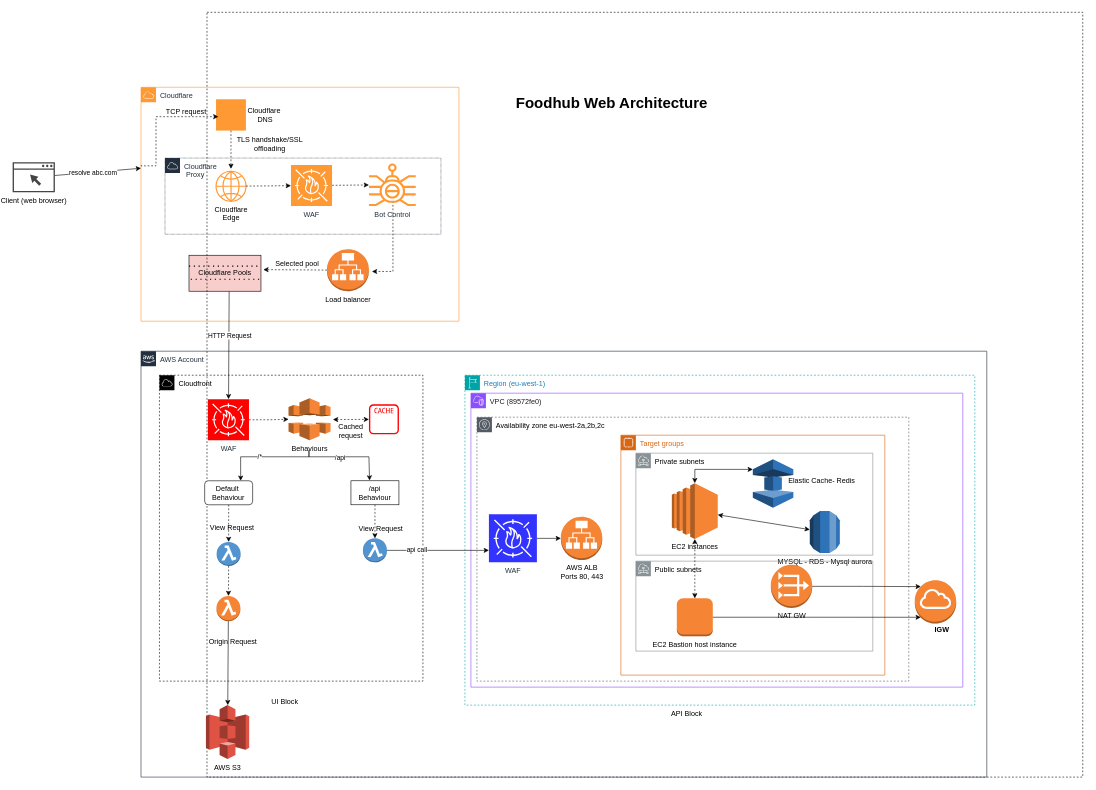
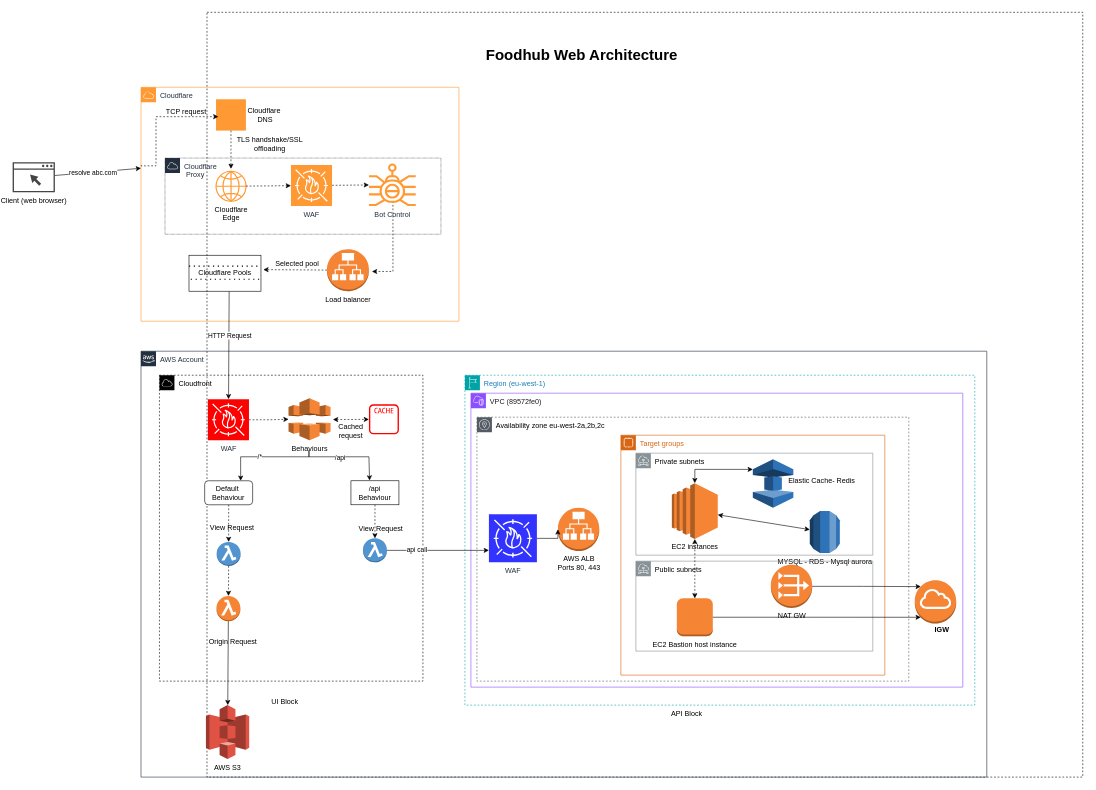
- <mxCell id="77" value="&lt;font style=&quot;font-size: 25px;&quot;&gt;&lt;b style=&quot;&quot;&gt;Foodhub Web Architecture&lt;/b&gt;&lt;/font&gt;" style="text;html=1;align=center;verticalAlign=middle;whiteSpace=wrap;rounded=0;" vertex="1" parent="1"><mxGeometry x="824" y="155" width="390" height="30" as="geometry" /></mxCell>
+ <mxCell id="77" value="&lt;font style=&quot;font-size: 25px;&quot;&gt;&lt;b style=&quot;&quot;&gt;Foodhub Web Architecture&lt;/b&gt;&lt;/font&gt;" style="text;html=1;align=center;verticalAlign=middle;whiteSpace=wrap;rounded=0;" vertex="1" parent="1"><mxGeometry x="774" y="75" width="390" height="30" as="geometry" /></mxCell>
- <mxCell id="14" value="Cloudflare Pools" style="rounded=0;whiteSpace=wrap;html=1;fillColor=#f8cecc;" vertex="1" parent="2"><mxGeometry x="80" y="280" width="120" height="60" as="geometry" /></mxCell>
+ <mxCell id="14" value="Cloudflare Pools" style="rounded=0;whiteSpace=wrap;html=1;" vertex="1" parent="2"><mxGeometry x="80" y="280" width="120" height="60" as="geometry" /></mxCell>
- <mxCell id="53" value="AWS ALB&lt;div&gt;Ports 80, 443&lt;/div&gt;" style="outlineConnect=0;dashed=0;verticalLabelPosition=bottom;verticalAlign=top;align=center;html=1;shape=mxgraph.aws3.application_load_balancer;fillColor=#F58534;gradientColor=none;" vertex="1" parent="52"><mxGeometry x="150" y="206" width="69" height="72" as="geometry" /></mxCell>
+ <mxCell id="53" value="AWS ALB&lt;div&gt;Ports 80, 443&lt;/div&gt;" style="outlineConnect=0;dashed=0;verticalLabelPosition=bottom;verticalAlign=top;align=center;html=1;shape=mxgraph.aws3.application_load_balancer;fillColor=#F58534;gradientColor=none;" vertex="1" parent="52"><mxGeometry x="145" y="191" width="69" height="72" as="geometry" /></mxCell>
